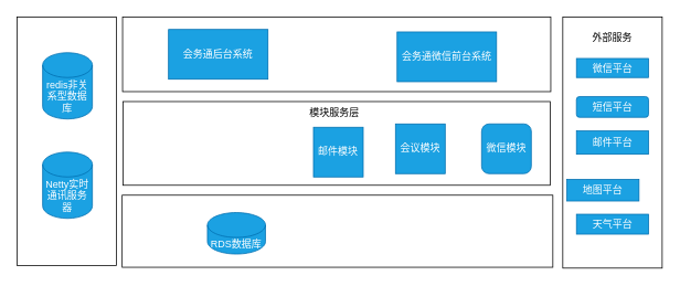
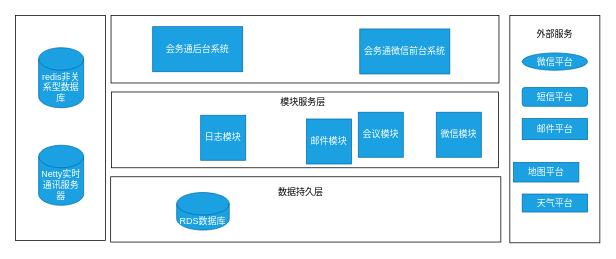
- <mxCell id="4" value="&lt;font style=&quot;vertical-align: inherit&quot;&gt;&lt;font style=&quot;vertical-align: inherit&quot;&gt;微信平台&lt;/font&gt;&lt;/font&gt;" style="rounded=0;whiteSpace=wrap;html=1;fillColor=#1ba1e2;strokeColor=#006EAF;fontColor=#ffffff;" vertex="1" parent="1"><mxGeometry x="695.5" y="70" width="87" height="23" as="geometry" /></mxCell>
+ <mxCell id="4" value="&lt;font style=&quot;vertical-align: inherit&quot;&gt;&lt;font style=&quot;vertical-align: inherit&quot;&gt;微信平台&lt;/font&gt;&lt;/font&gt;" style="ellipse;whiteSpace=wrap;html=1;fillColor=#1ba1e2;strokeColor=#006EAF;fontColor=#ffffff;" vertex="1" parent="1"><mxGeometry x="695.5" y="70" width="87" height="23" as="geometry" /></mxCell>
- <mxCell id="16" value="微信模块" style="whiteSpace=wrap;html=1;fillColor=#1ba1e2;strokeColor=#006EAF;fontColor=#ffffff;rounded=1;" vertex="1" parent="1"><mxGeometry x="581" y="149" width="60" height="60" as="geometry" /></mxCell>
+ <mxCell id="16" value="微信模块" style="rounded=0;whiteSpace=wrap;html=1;fillColor=#1ba1e2;strokeColor=#006EAF;fontColor=#ffffff;" vertex="1" parent="1"><mxGeometry x="581" y="149" width="60" height="60" as="geometry" /></mxCell>
+ <mxCell id="13" value="日志模块" style="rounded=0;whiteSpace=wrap;html=1;fillColor=#1ba1e2;strokeColor=#006EAF;fontColor=#ffffff;" vertex="1" parent="1"><mxGeometry x="267" y="153" width="60" height="60" as="geometry" /></mxCell>
- <mxCell id="14" value="邮件模块" style="rounded=0;whiteSpace=wrap;html=1;fillColor=#1ba1e2;strokeColor=#006EAF;fontColor=#ffffff;" vertex="1" parent="1"><mxGeometry x="378" y="153" width="60" height="60" as="geometry" /></mxCell>
+ <mxCell id="14" value="邮件模块" style="rounded=0;whiteSpace=wrap;html=1;fillColor=#1ba1e2;strokeColor=#006EAF;fontColor=#ffffff;" vertex="1" parent="1"><mxGeometry x="408" y="158" width="60" height="60" as="geometry" /></mxCell>
- <mxCell id="23" value="Netty实时通讯服务器" style="shape=cylinder3;whiteSpace=wrap;html=1;boundedLbl=1;backgroundOutline=1;size=15;fillColor=#1ba1e2;strokeColor=#006EAF;fontColor=#ffffff;" vertex="1" parent="1"><mxGeometry x="51" y="183" width="60" height="80" as="geometry" /></mxCell>
+ <mxCell id="23" value="Netty实时通讯服务器" style="shape=cylinder3;whiteSpace=wrap;html=1;boundedLbl=1;backgroundOutline=1;size=15;fillColor=#1ba1e2;strokeColor=#006EAF;fontColor=#ffffff;" vertex="1" parent="1"><mxGeometry x="51" y="193" width="60" height="80" as="geometry" /></mxCell>
+ <mxCell id="20" value="数据持久层" style="text;html=1;align=center;verticalAlign=middle;resizable=0;points=[];autosize=1;strokeColor=none;" vertex="1" parent="1"><mxGeometry x="360" y="246" width="80" height="20" as="geometry" /></mxCell>
- <mxCell id="19" value="RDS数据库" style="shape=cylinder3;whiteSpace=wrap;html=1;boundedLbl=1;backgroundOutline=1;size=15;fillColor=#1ba1e2;strokeColor=#006EAF;fontColor=#ffffff;" vertex="1" parent="1"><mxGeometry x="250" y="256" width="70" height="50" as="geometry" /></mxCell>
+ <mxCell id="19" value="RDS数据库" style="shape=cylinder3;whiteSpace=wrap;html=1;boundedLbl=1;backgroundOutline=1;size=15;fillColor=#1ba1e2;strokeColor=#006EAF;fontColor=#ffffff;" vertex="1" parent="1"><mxGeometry x="235" y="256" width="70" height="50" as="geometry" /></mxCell>
